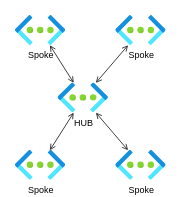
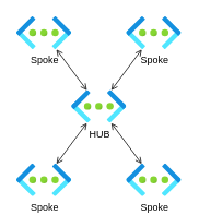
- <mxCell id="2" value="HUB" style="image;aspect=fixed;html=1;points=[];align=center;fontSize=12;image=img/lib/azure2/networking/Virtual_Networks.svg;" vertex="1" parent="1"><mxGeometry x="77" y="110" width="67" height="40" as="geometry" /></mxCell>
+ <mxCell id="2" value="HUB" style="image;aspect=fixed;html=1;points=[];align=center;fontSize=12;image=img/lib/azure2/networking/Virtual_Networks.svg;" vertex="1" parent="1"><mxGeometry x="87" y="110" width="67" height="40" as="geometry" /></mxCell>
